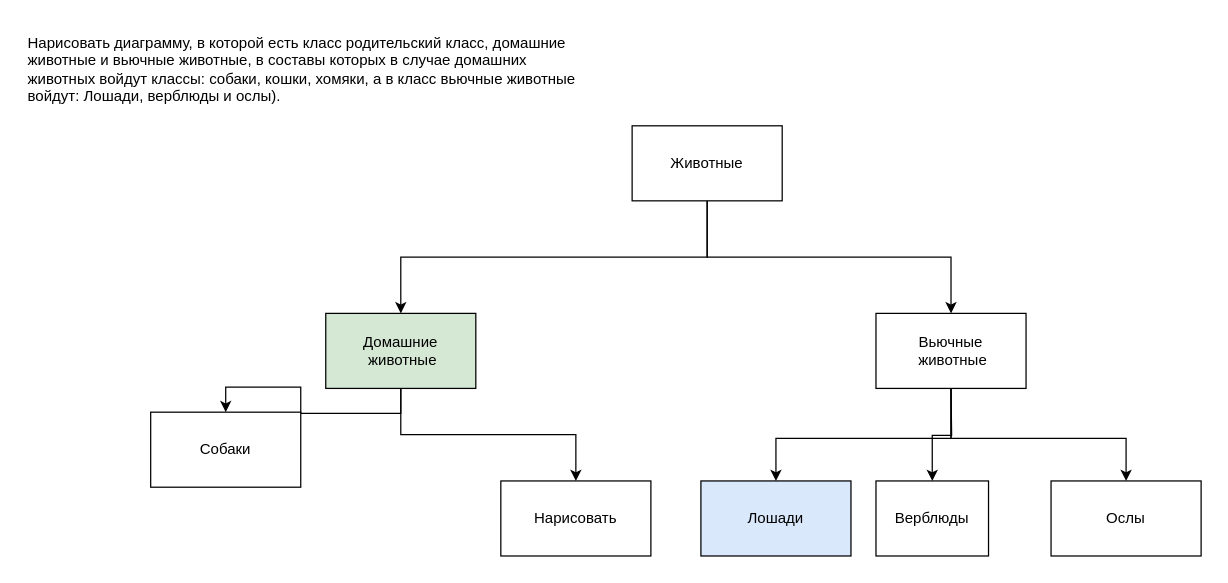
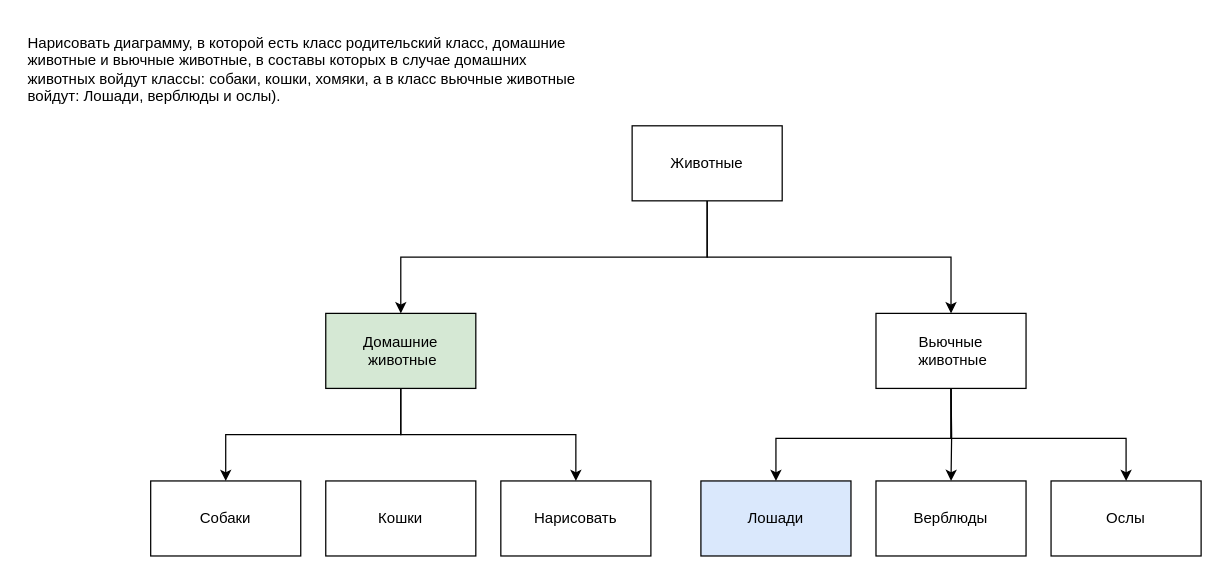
- <mxCell id="10" value="Собаки" style="whiteSpace=wrap;html=1;rounded=0;" vertex="1" parent="1"><mxGeometry x="120" y="329" width="120" height="60" as="geometry" /></mxCell>
+ <mxCell id="10" value="Собаки" style="whiteSpace=wrap;html=1;rounded=0;" vertex="1" parent="1"><mxGeometry x="120" y="384" width="120" height="60" as="geometry" /></mxCell>
+ <mxCell id="11" value="Кошки" style="whiteSpace=wrap;html=1;rounded=0;" vertex="1" parent="1"><mxGeometry x="260" y="384" width="120" height="60" as="geometry" /></mxCell>
- <mxCell id="17" value="Верблюды" style="whiteSpace=wrap;html=1;rounded=0;" vertex="1" parent="1"><mxGeometry x="700" y="384" width="90" height="60" as="geometry" /></mxCell>
+ <mxCell id="17" value="Верблюды" style="whiteSpace=wrap;html=1;rounded=0;" vertex="1" parent="1"><mxGeometry x="700" y="384" width="120" height="60" as="geometry" /></mxCell>
